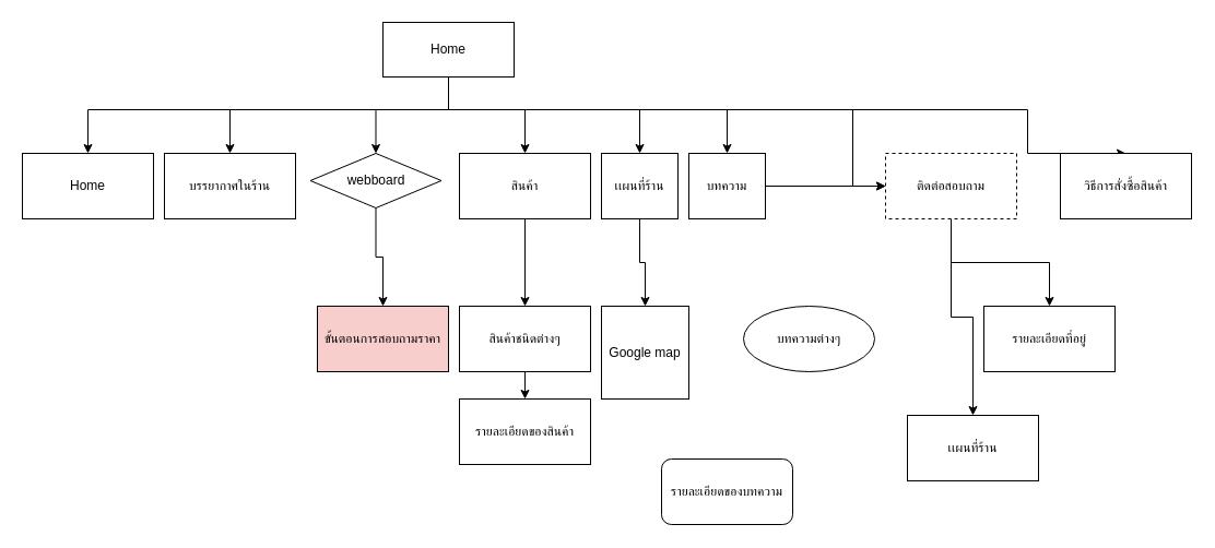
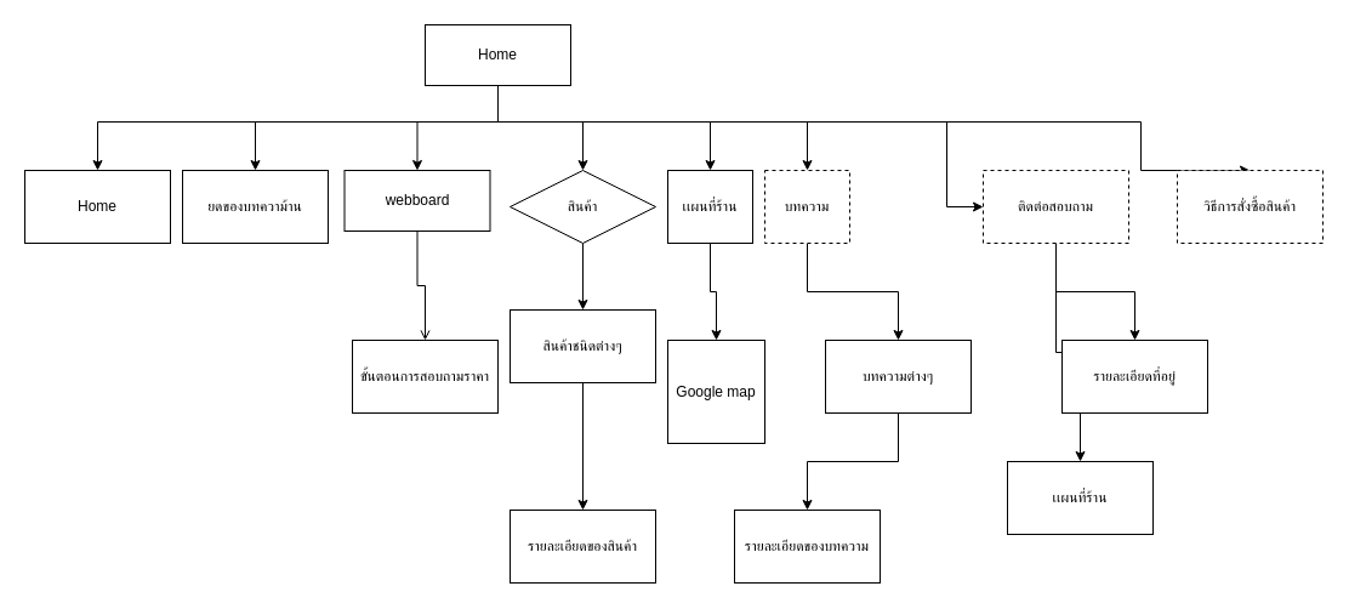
- <mxCell id="14" value="webboard" style="rhombus;whiteSpace=wrap;html=1;" vertex="1" parent="1"><mxGeometry x="283.5" y="140" width="120" height="50" as="geometry" /></mxCell>
+ <mxCell id="14" value="webboard" style="rounded=0;whiteSpace=wrap;html=1;" vertex="1" parent="1"><mxGeometry x="283.5" y="140" width="120" height="50" as="geometry" /></mxCell>
- <mxCell id="12" value="บรรยากาศในร้าน" style="rounded=0;whiteSpace=wrap;html=1;" vertex="1" parent="1"><mxGeometry x="150" y="140" width="120" height="60" as="geometry" /></mxCell>
+ <mxCell id="12" value="ยดของบทความ้าน" style="rounded=0;whiteSpace=wrap;html=1;" vertex="1" parent="1"><mxGeometry x="150" y="140" width="120" height="60" as="geometry" /></mxCell>
- <mxCell id="18" value="สินค้า" style="rounded=0;whiteSpace=wrap;html=1;" vertex="1" parent="1"><mxGeometry x="420" y="140" width="120" height="60" as="geometry" /></mxCell>
+ <mxCell id="18" value="สินค้า" style="rhombus;whiteSpace=wrap;html=1;" vertex="1" parent="1"><mxGeometry x="420" y="140" width="120" height="60" as="geometry" /></mxCell>
- <mxCell id="16" value="บทความ" style="rounded=0;whiteSpace=wrap;html=1;" vertex="1" parent="1"><mxGeometry x="630" y="140" width="70" height="60" as="geometry" /></mxCell>
+ <mxCell id="16" value="บทความ" style="rounded=0;whiteSpace=wrap;html=1;dashed=1;" vertex="1" parent="1"><mxGeometry x="630" y="140" width="70" height="60" as="geometry" /></mxCell>
- <mxCell id="15" value="" style="edgeStyle=orthogonalEdgeStyle;rounded=0;orthogonalLoop=1;jettySize=auto;html=1;" edge="1" parent="1" source="16" target="21"><mxGeometry relative="1" as="geometry" /></mxCell>
+ <mxCell id="15" value="" style="edgeStyle=orthogonalEdgeStyle;rounded=0;orthogonalLoop=1;jettySize=auto;html=1;" edge="1" parent="1" source="16" target="30"><mxGeometry relative="1" as="geometry" /></mxCell>
- <mxCell id="25" value="วิธีการสั่งซื้อสินค้า" style="rounded=0;whiteSpace=wrap;html=1;" vertex="1" parent="1"><mxGeometry x="970" y="140" width="120" height="60" as="geometry" /></mxCell>
+ <mxCell id="25" value="วิธีการสั่งซื้อสินค้า" style="rounded=0;whiteSpace=wrap;html=1;dashed=1;" vertex="1" parent="1"><mxGeometry x="970" y="140" width="120" height="60" as="geometry" /></mxCell>
- <mxCell id="13" style="edgeStyle=orthogonalEdgeStyle;rounded=0;orthogonalLoop=1;jettySize=auto;html=1;" edge="1" parent="1" source="14" target="24"><mxGeometry relative="1" as="geometry" /></mxCell>
+ <mxCell id="13" style="edgeStyle=orthogonalEdgeStyle;rounded=0;orthogonalLoop=1;jettySize=auto;html=1;endArrow=open;" edge="1" parent="1" source="14" target="24"><mxGeometry relative="1" as="geometry" /></mxCell>
- <mxCell id="24" value="ขั้นตอนการสอบถามราคา" style="rounded=0;whiteSpace=wrap;html=1;fillColor=#f8cecc;" vertex="1" parent="1"><mxGeometry x="290" y="280" width="120" height="60" as="geometry" /></mxCell>
+ <mxCell id="24" value="ขั้นตอนการสอบถามราคา" style="rounded=0;whiteSpace=wrap;html=1;" vertex="1" parent="1"><mxGeometry x="290" y="280" width="120" height="60" as="geometry" /></mxCell>
- <mxCell id="27" value="สินค้าชนิดต่างๆ" style="whiteSpace=wrap;html=1;rounded=0;" vertex="1" parent="1"><mxGeometry x="420" y="280" width="120" height="60" as="geometry" /></mxCell>
+ <mxCell id="27" value="สินค้าชนิดต่างๆ" style="whiteSpace=wrap;html=1;rounded=0;" vertex="1" parent="1"><mxGeometry x="420" y="255" width="120" height="60" as="geometry" /></mxCell>
- <mxCell id="30" value="บทความต่างๆ" style="ellipse;whiteSpace=wrap;html=1;" vertex="1" parent="1"><mxGeometry x="680" y="280" width="120" height="60" as="geometry" /></mxCell>
+ <mxCell id="30" value="บทความต่างๆ" style="whiteSpace=wrap;html=1;rounded=0;" vertex="1" parent="1"><mxGeometry x="680" y="280" width="120" height="60" as="geometry" /></mxCell>
- <mxCell id="33" value="รายละเอียดที่อยู่" style="whiteSpace=wrap;html=1;rounded=0;" vertex="1" parent="1"><mxGeometry x="900" y="280" width="120" height="60" as="geometry" /></mxCell>
+ <mxCell id="33" value="รายละเอียดที่อยู่" style="whiteSpace=wrap;html=1;rounded=0;" vertex="1" parent="1"><mxGeometry x="875" y="280" width="120" height="60" as="geometry" /></mxCell>
+ <mxCell id="29" value="" style="edgeStyle=orthogonalEdgeStyle;rounded=0;orthogonalLoop=1;jettySize=auto;html=1;" edge="1" parent="1" source="30" target="31"><mxGeometry relative="1" as="geometry" /></mxCell>
- <mxCell id="28" value="รายละเอียดของสินค้า" style="whiteSpace=wrap;html=1;rounded=0;" vertex="1" parent="1"><mxGeometry x="420" y="365" width="120" height="60" as="geometry" /></mxCell>
+ <mxCell id="28" value="รายละเอียดของสินค้า" style="whiteSpace=wrap;html=1;rounded=0;" vertex="1" parent="1"><mxGeometry x="420" y="420" width="120" height="60" as="geometry" /></mxCell>
- <mxCell id="31" value="รายละเอียดของบทความ" style="whiteSpace=wrap;html=1;rounded=1;" vertex="1" parent="1"><mxGeometry x="605" y="420" width="120" height="60" as="geometry" /></mxCell>
+ <mxCell id="31" value="รายละเอียดของบทความ" style="whiteSpace=wrap;html=1;rounded=0;" vertex="1" parent="1"><mxGeometry x="605" y="420" width="120" height="60" as="geometry" /></mxCell>
